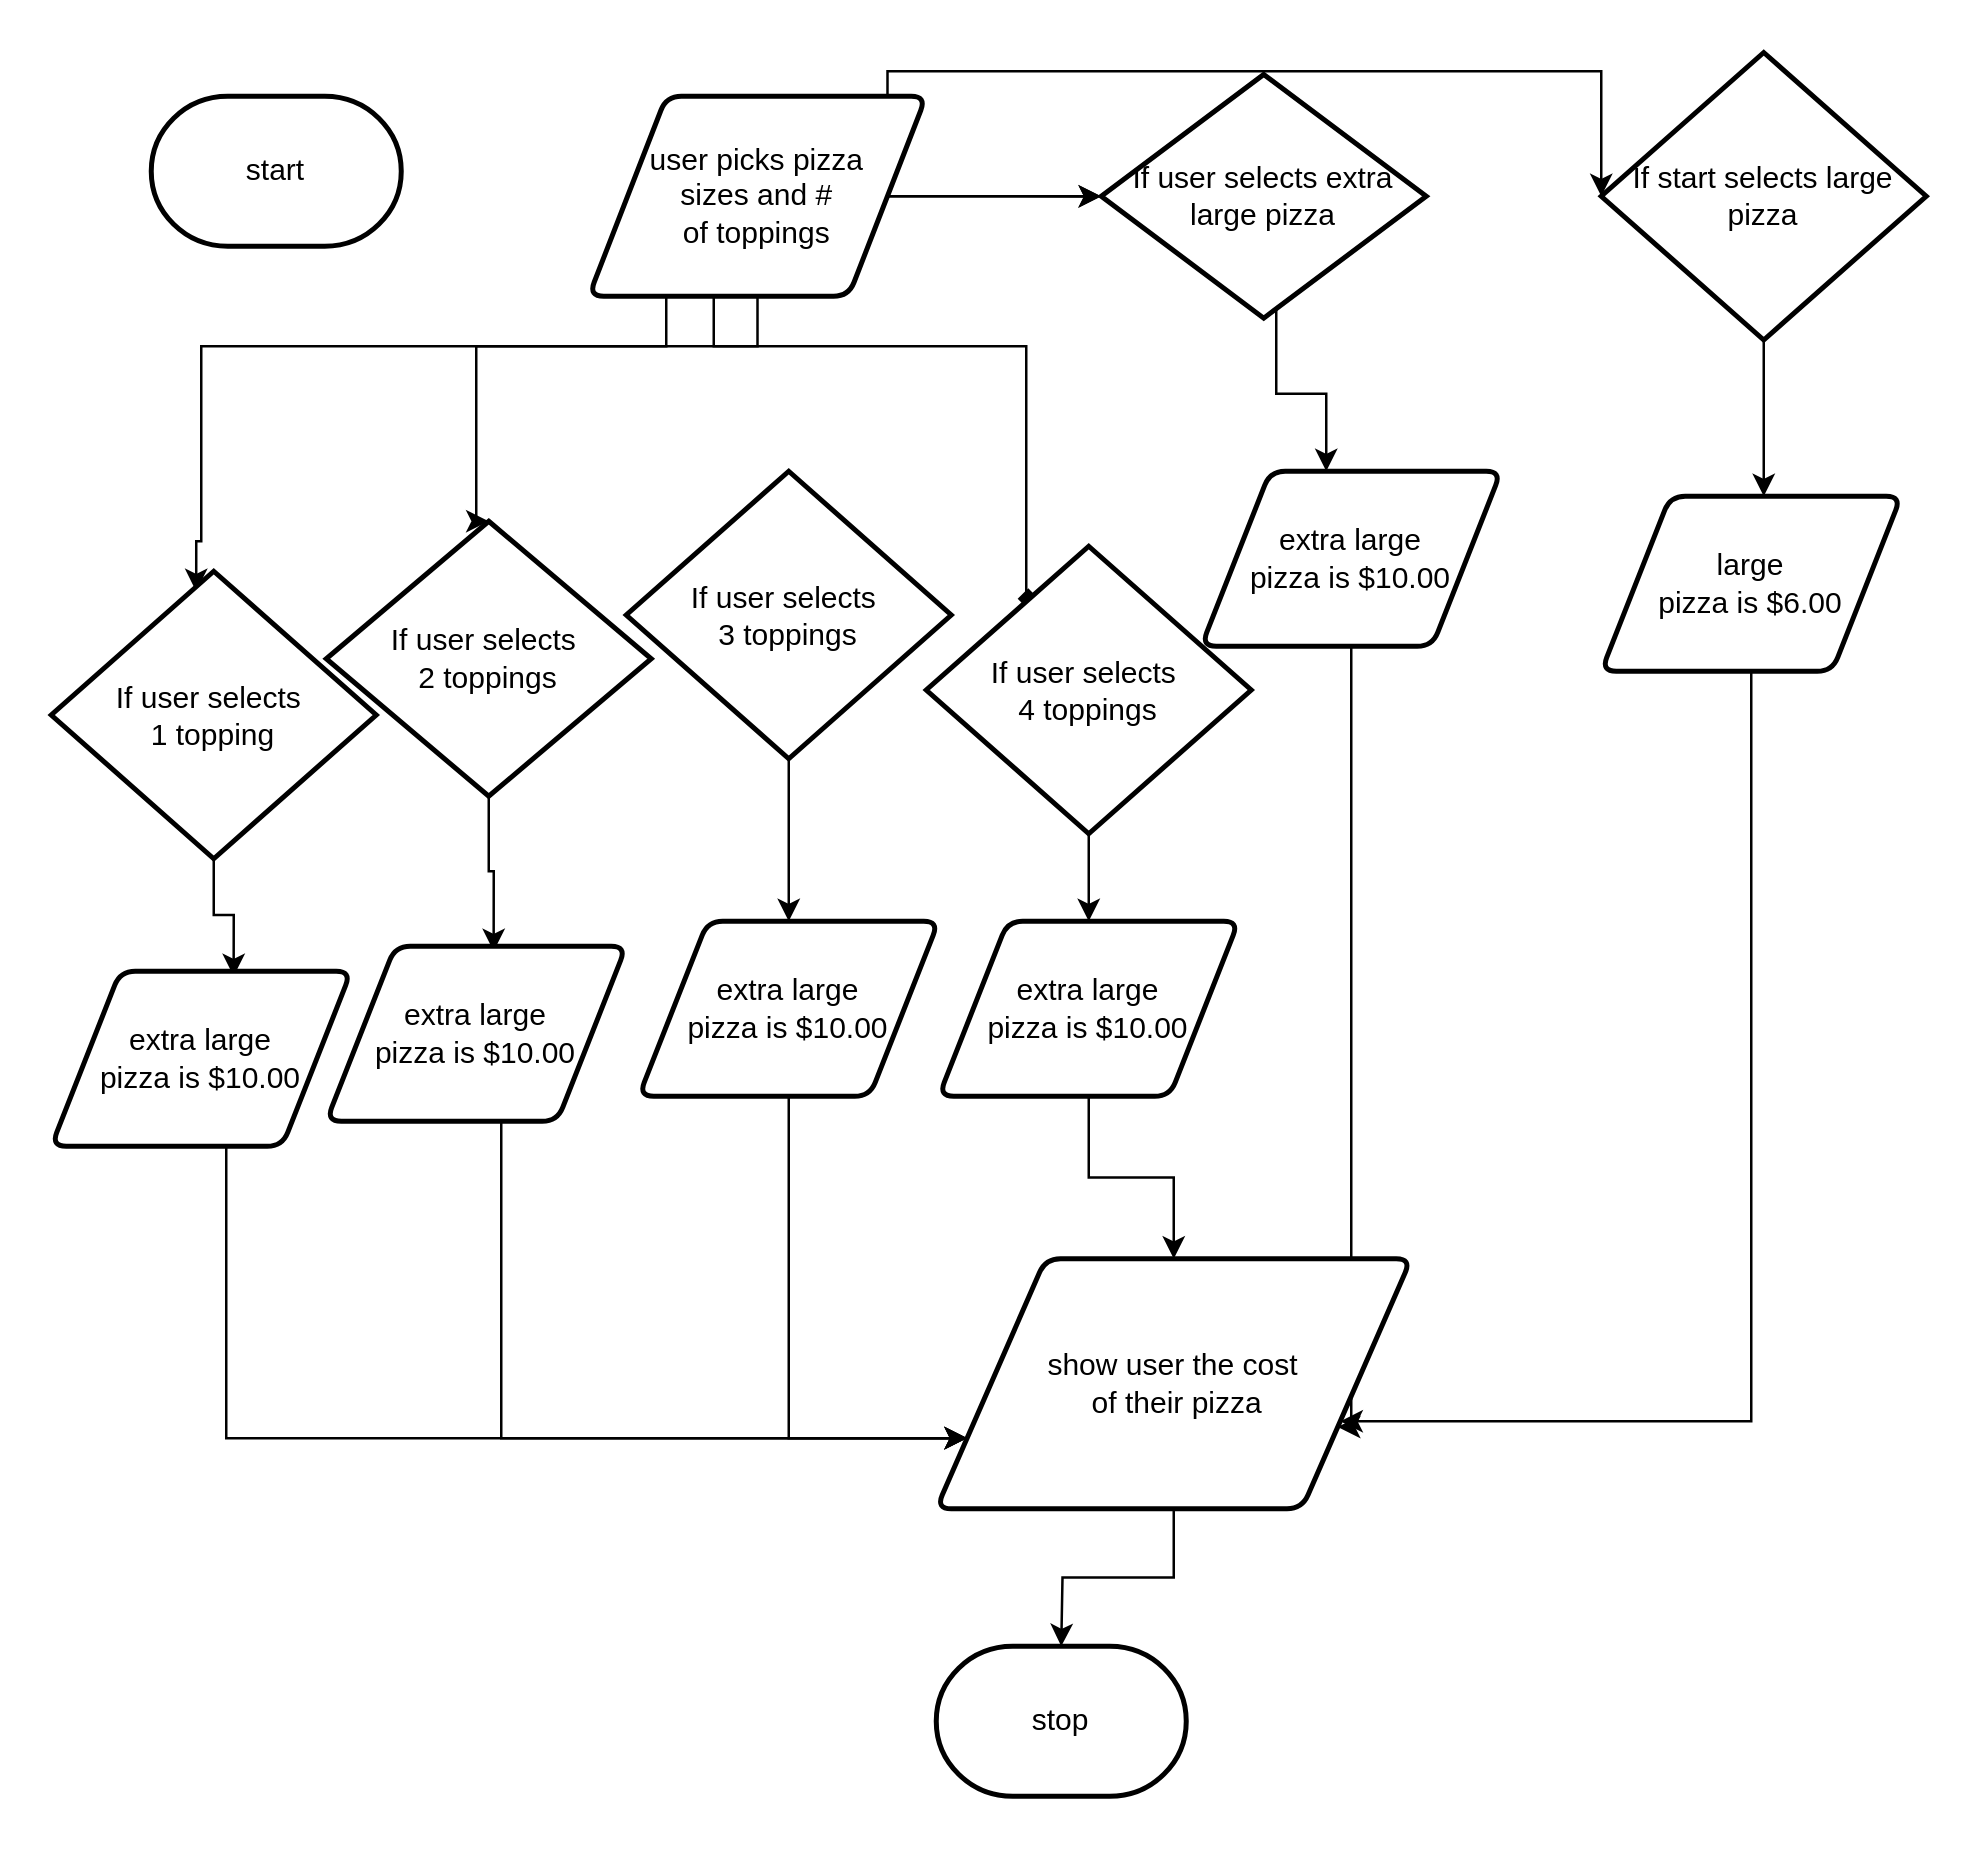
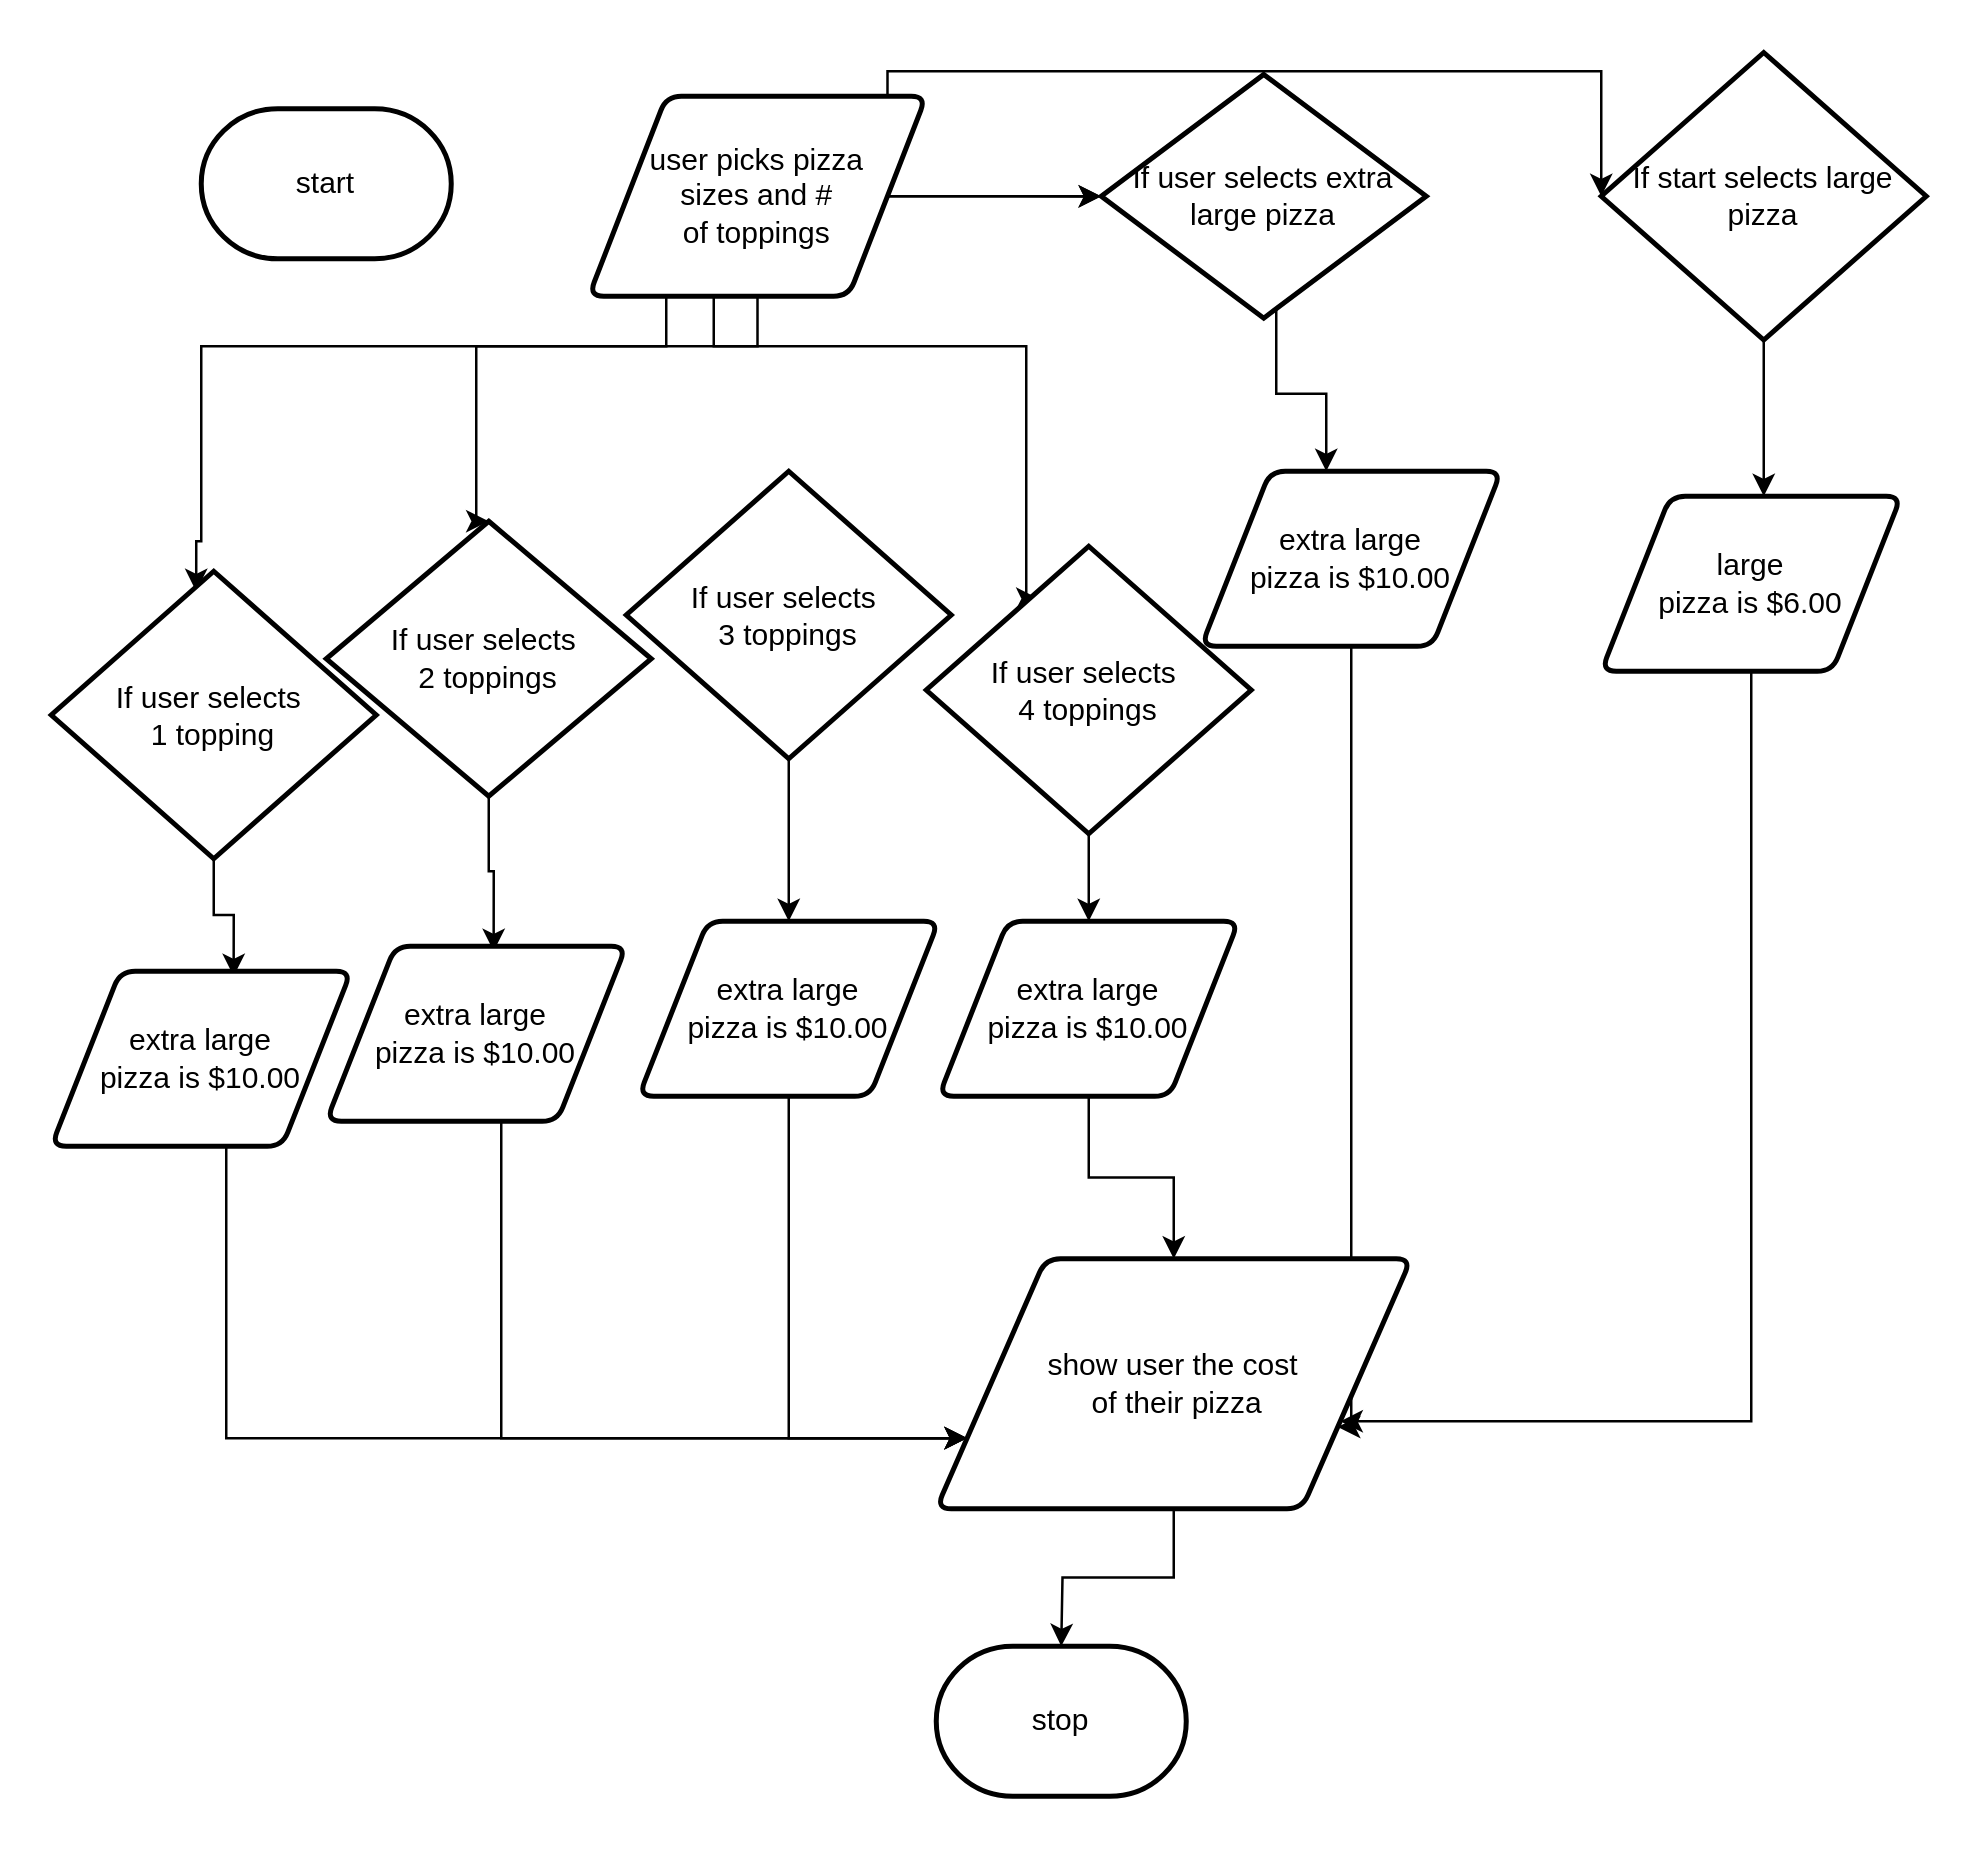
- <mxCell id="2" value="start" style="strokeWidth=2;html=1;shape=mxgraph.flowchart.terminator;whiteSpace=wrap;" vertex="1" parent="1"><mxGeometry x="60" y="38" width="100" height="60" as="geometry" /></mxCell>
+ <mxCell id="2" value="start" style="strokeWidth=2;html=1;shape=mxgraph.flowchart.terminator;whiteSpace=wrap;" vertex="1" parent="1"><mxGeometry x="80" y="43" width="100" height="60" as="geometry" /></mxCell>
- <mxCell id="7" style="edgeStyle=orthogonalEdgeStyle;rounded=0;orthogonalLoop=1;jettySize=auto;html=1;entryX=0.346;entryY=0.183;entryDx=0;entryDy=0;entryPerimeter=0;endArrow=diamond;" edge="1" parent="1" source="11" target="19"><mxGeometry relative="1" as="geometry"><mxPoint x="410" y="208" as="targetPoint" /><mxPoint x="285" y="128" as="sourcePoint" /><Array as="points"><mxPoint x="285" y="138" /><mxPoint x="410" y="138" /><mxPoint x="410" y="239" /></Array></mxGeometry></mxCell>
+ <mxCell id="7" style="edgeStyle=orthogonalEdgeStyle;rounded=0;orthogonalLoop=1;jettySize=auto;html=1;entryX=0.346;entryY=0.183;entryDx=0;entryDy=0;entryPerimeter=0;" edge="1" parent="1" source="11" target="19"><mxGeometry relative="1" as="geometry"><mxPoint x="410" y="208" as="targetPoint" /><mxPoint x="285" y="128" as="sourcePoint" /><Array as="points"><mxPoint x="285" y="138" /><mxPoint x="410" y="138" /><mxPoint x="410" y="239" /></Array></mxGeometry></mxCell>
